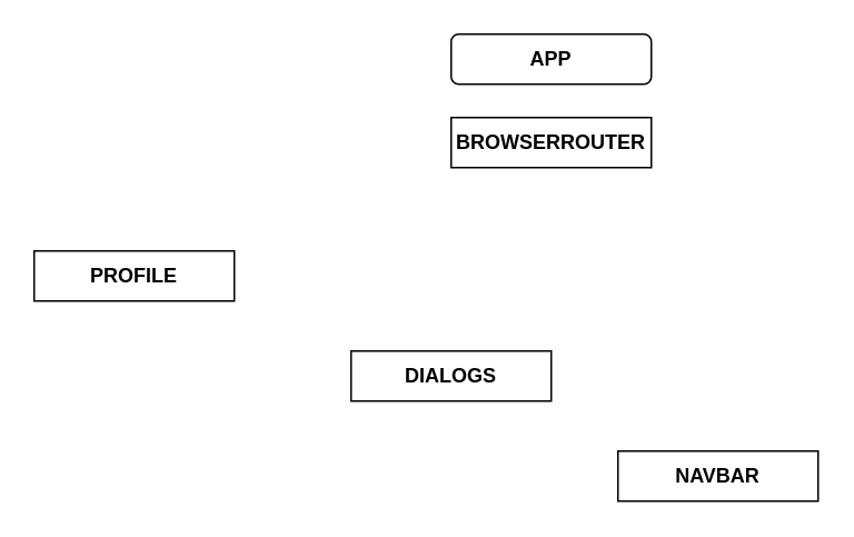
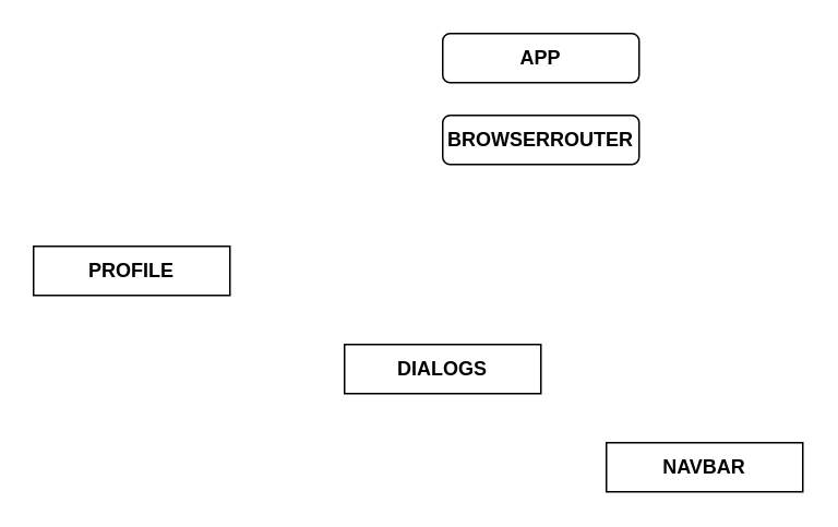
- <mxCell id="3" value="&lt;b&gt;BROWSERROUTER&lt;/b&gt;" style="rounded=0;whiteSpace=wrap;html=1;" vertex="1" parent="1"><mxGeometry x="270" y="70" width="120" height="30" as="geometry" /></mxCell>
+ <mxCell id="3" value="&lt;b&gt;BROWSERROUTER&lt;/b&gt;" style="whiteSpace=wrap;html=1;rounded=1;" vertex="1" parent="1"><mxGeometry x="270" y="70" width="120" height="30" as="geometry" /></mxCell>
